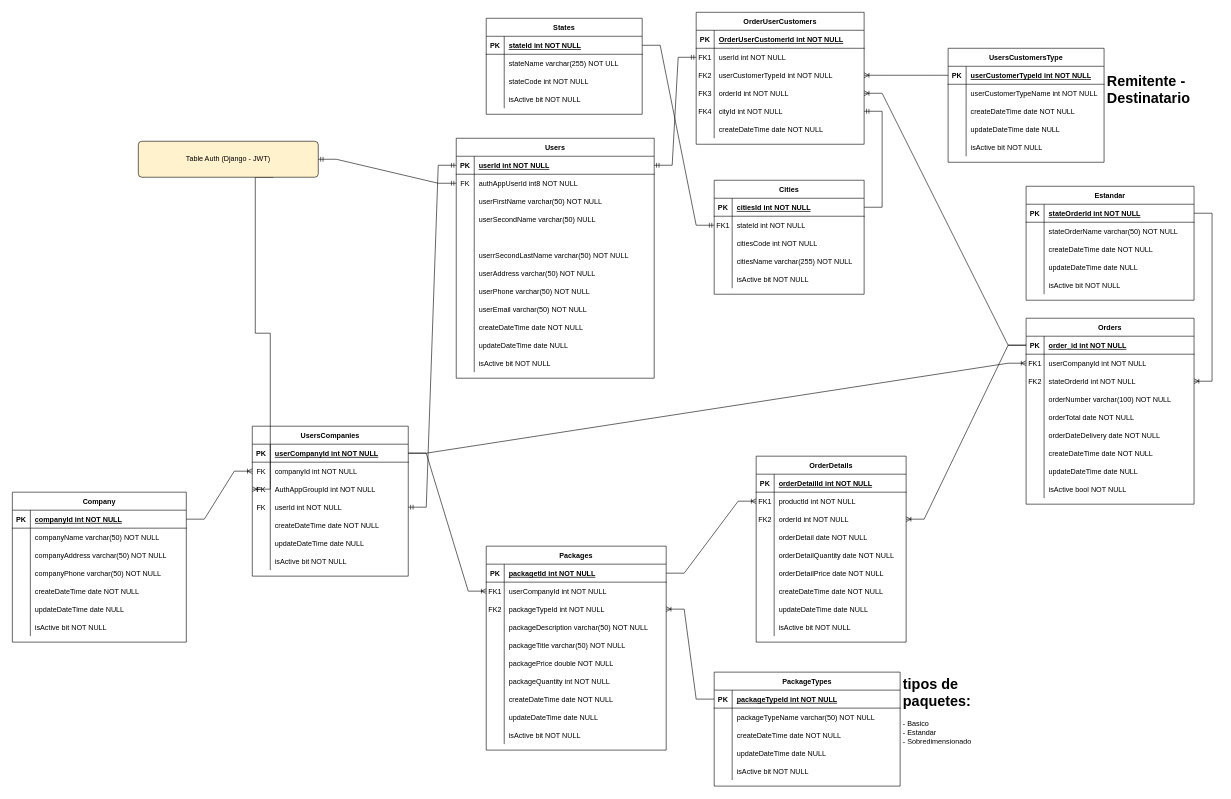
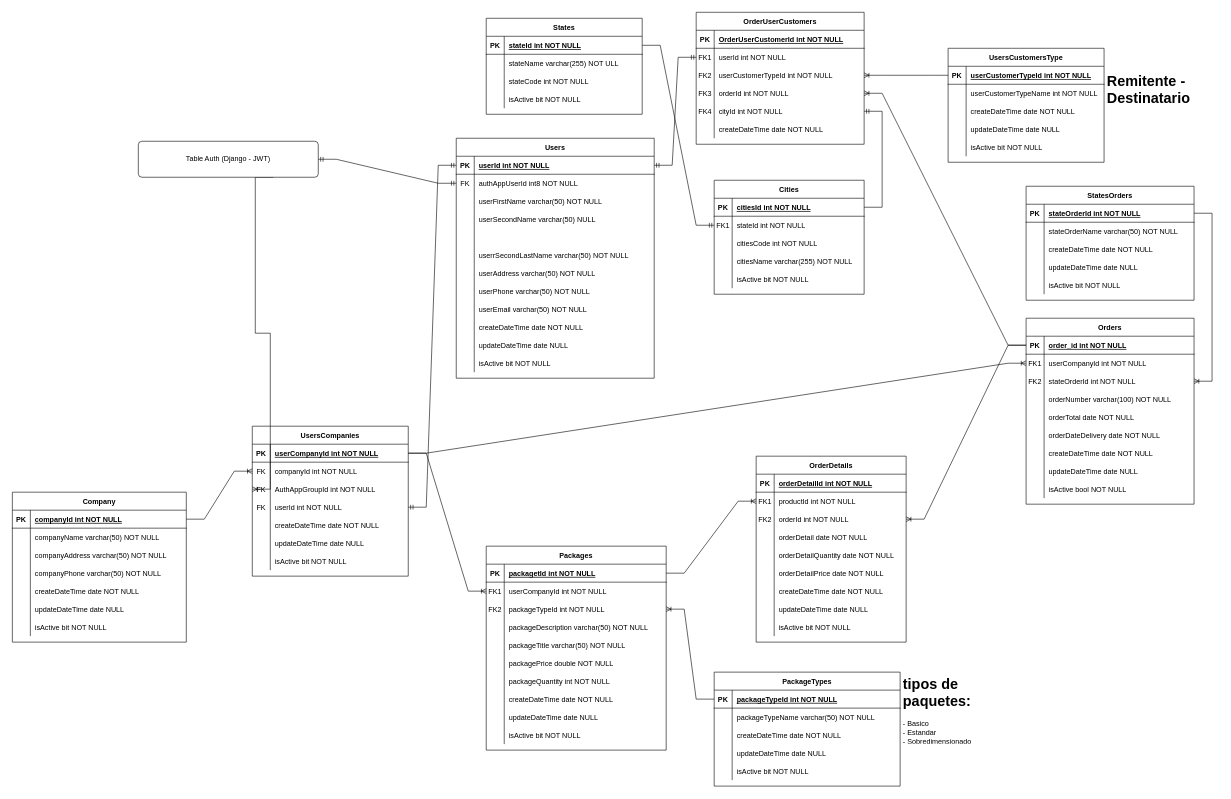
- <mxCell id="209" value="Table Auth (Django - JWT)" style="rounded=1;arcSize=10;whiteSpace=wrap;html=1;align=center;fillColor=#fff2cc;" parent="1" vertex="1"><mxGeometry x="230" y="235" width="300" height="60" as="geometry" /></mxCell>
+ <mxCell id="209" value="Table Auth (Django - JWT)" style="rounded=1;arcSize=10;whiteSpace=wrap;html=1;align=center;" parent="1" vertex="1"><mxGeometry x="230" y="235" width="300" height="60" as="geometry" /></mxCell>
- <mxCell id="30" value="Estandar" style="shape=table;startSize=30;container=1;collapsible=1;childLayout=tableLayout;fixedRows=1;rowLines=0;fontStyle=1;align=center;resizeLast=1;" parent="1" vertex="1"><mxGeometry x="1710" y="310" width="280" height="190" as="geometry" /></mxCell>
+ <mxCell id="30" value="StatesOrders" style="shape=table;startSize=30;container=1;collapsible=1;childLayout=tableLayout;fixedRows=1;rowLines=0;fontStyle=1;align=center;resizeLast=1;" parent="1" vertex="1"><mxGeometry x="1710" y="310" width="280" height="190" as="geometry" /></mxCell>
